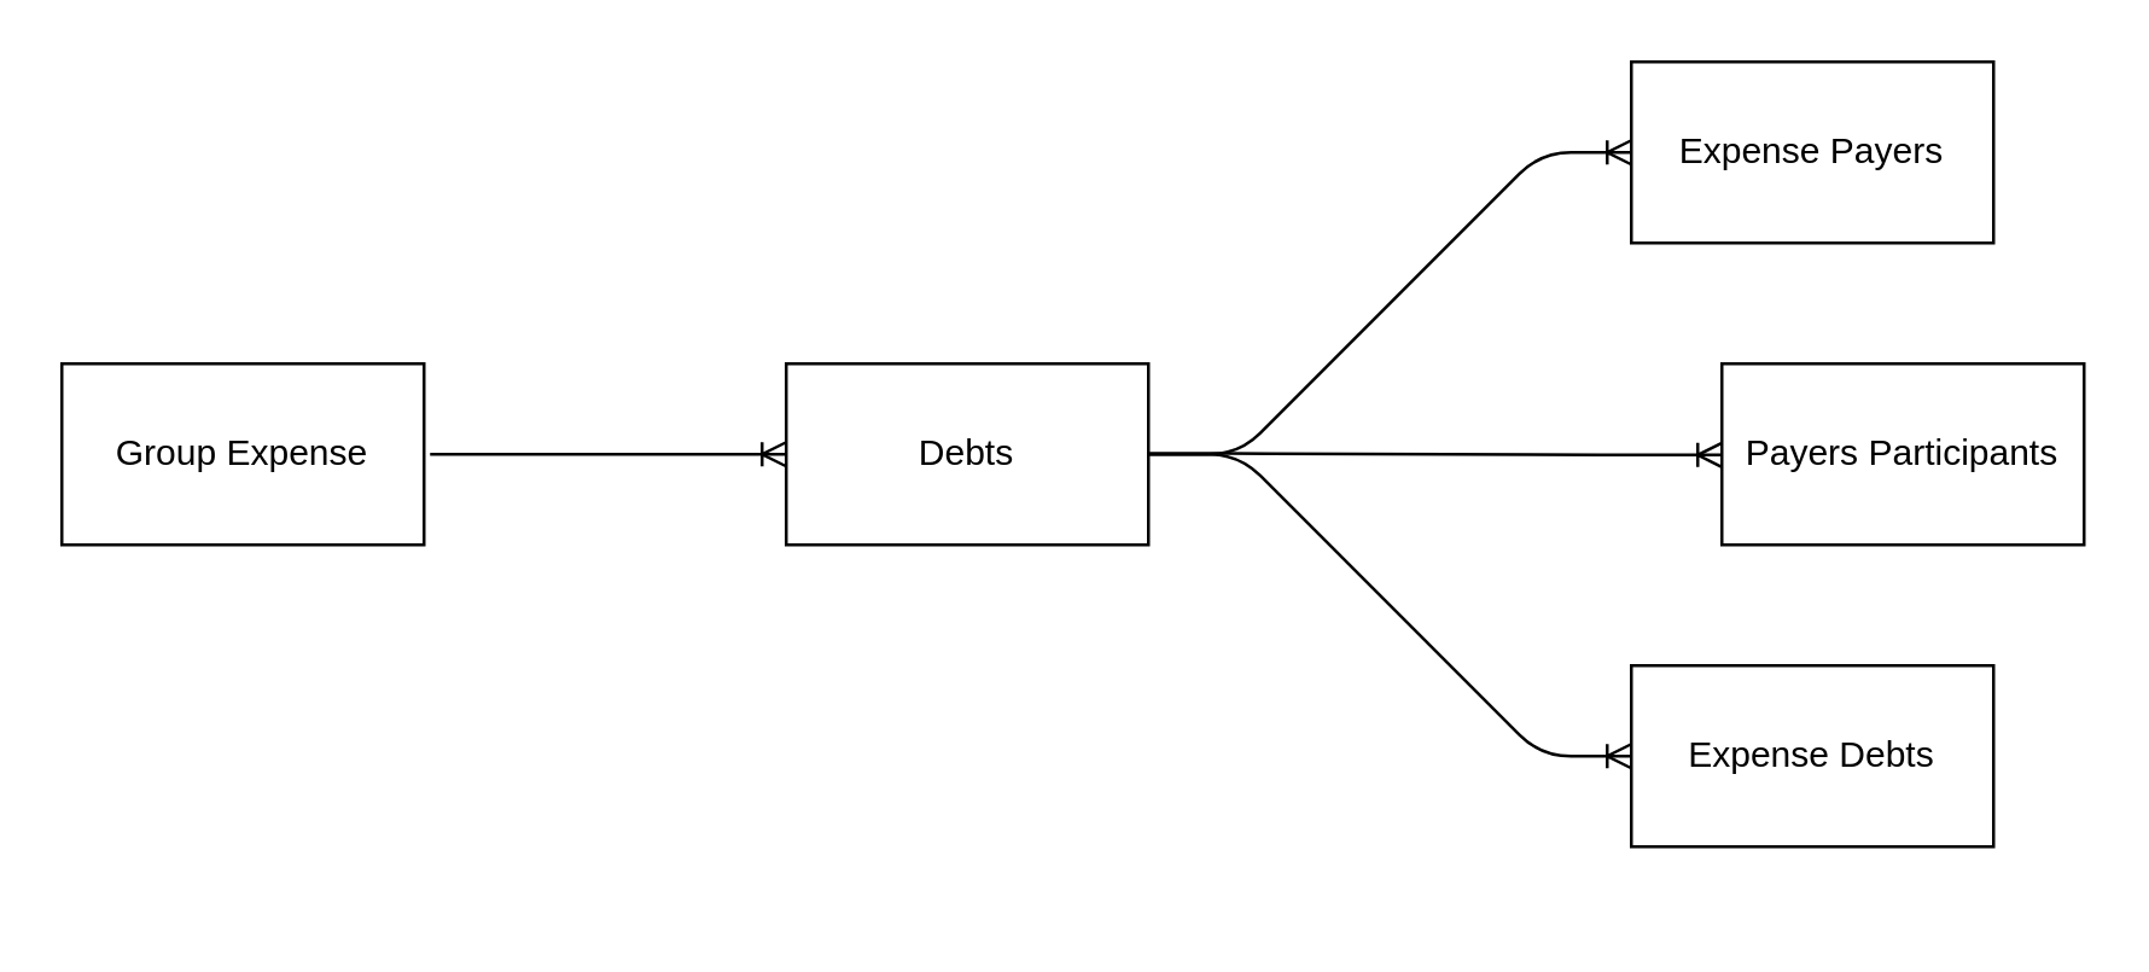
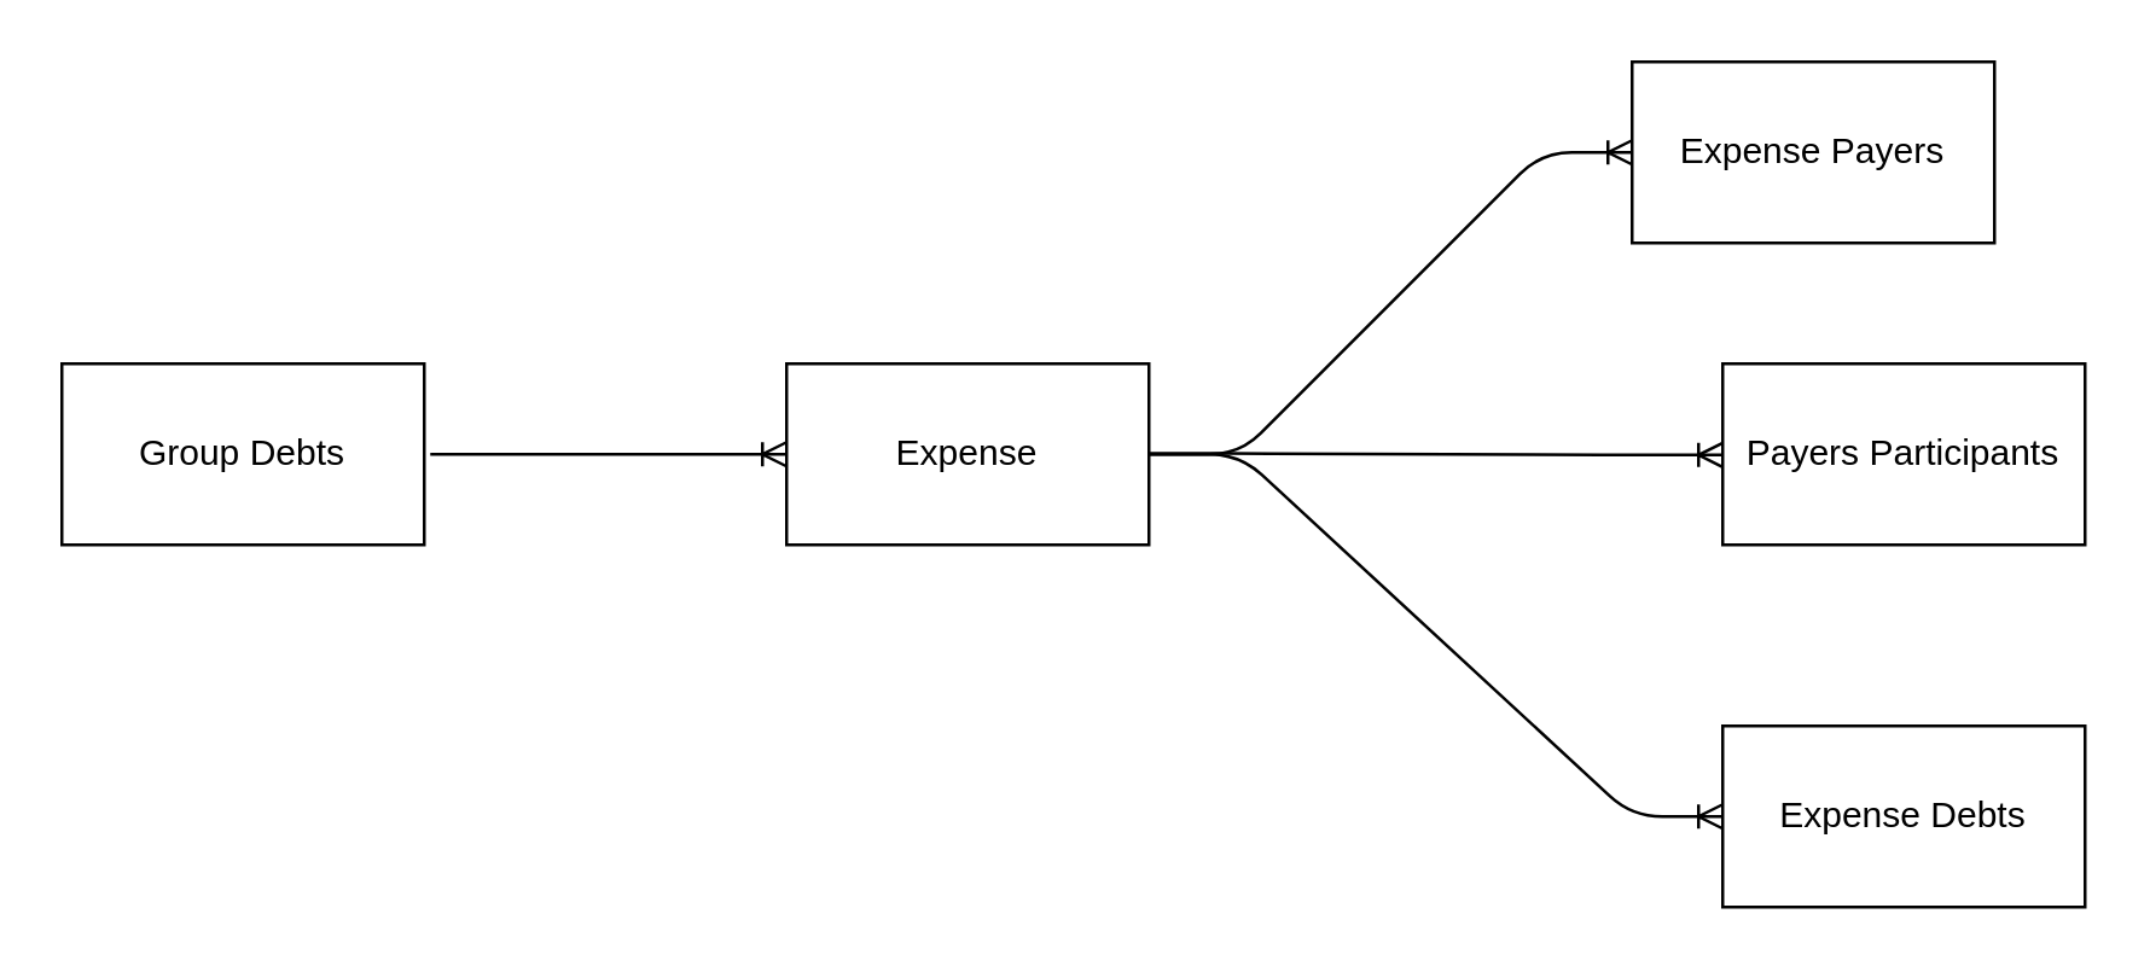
- <mxCell id="9" value="Group Expense" style="rounded=0;whiteSpace=wrap;html=1;" vertex="1" parent="1"><mxGeometry x="20" y="120" width="120" height="60" as="geometry" /></mxCell>
+ <mxCell id="9" value="Group Debts" style="rounded=0;whiteSpace=wrap;html=1;" vertex="1" parent="1"><mxGeometry x="20" y="120" width="120" height="60" as="geometry" /></mxCell>
- <mxCell id="2" value="Debts" style="rounded=0;whiteSpace=wrap;html=1;" vertex="1" parent="1"><mxGeometry x="260" y="120" width="120" height="60" as="geometry" /></mxCell>
+ <mxCell id="2" value="Expense" style="rounded=0;whiteSpace=wrap;html=1;" vertex="1" parent="1"><mxGeometry x="260" y="120" width="120" height="60" as="geometry" /></mxCell>
- <mxCell id="6" value="Expense Debts" style="rounded=0;whiteSpace=wrap;html=1;" vertex="1" parent="1"><mxGeometry x="540" y="220" width="120" height="60" as="geometry" /></mxCell>
+ <mxCell id="6" value="Expense Debts" style="rounded=0;whiteSpace=wrap;html=1;" vertex="1" parent="1"><mxGeometry x="570" y="240" width="120" height="60" as="geometry" /></mxCell>
